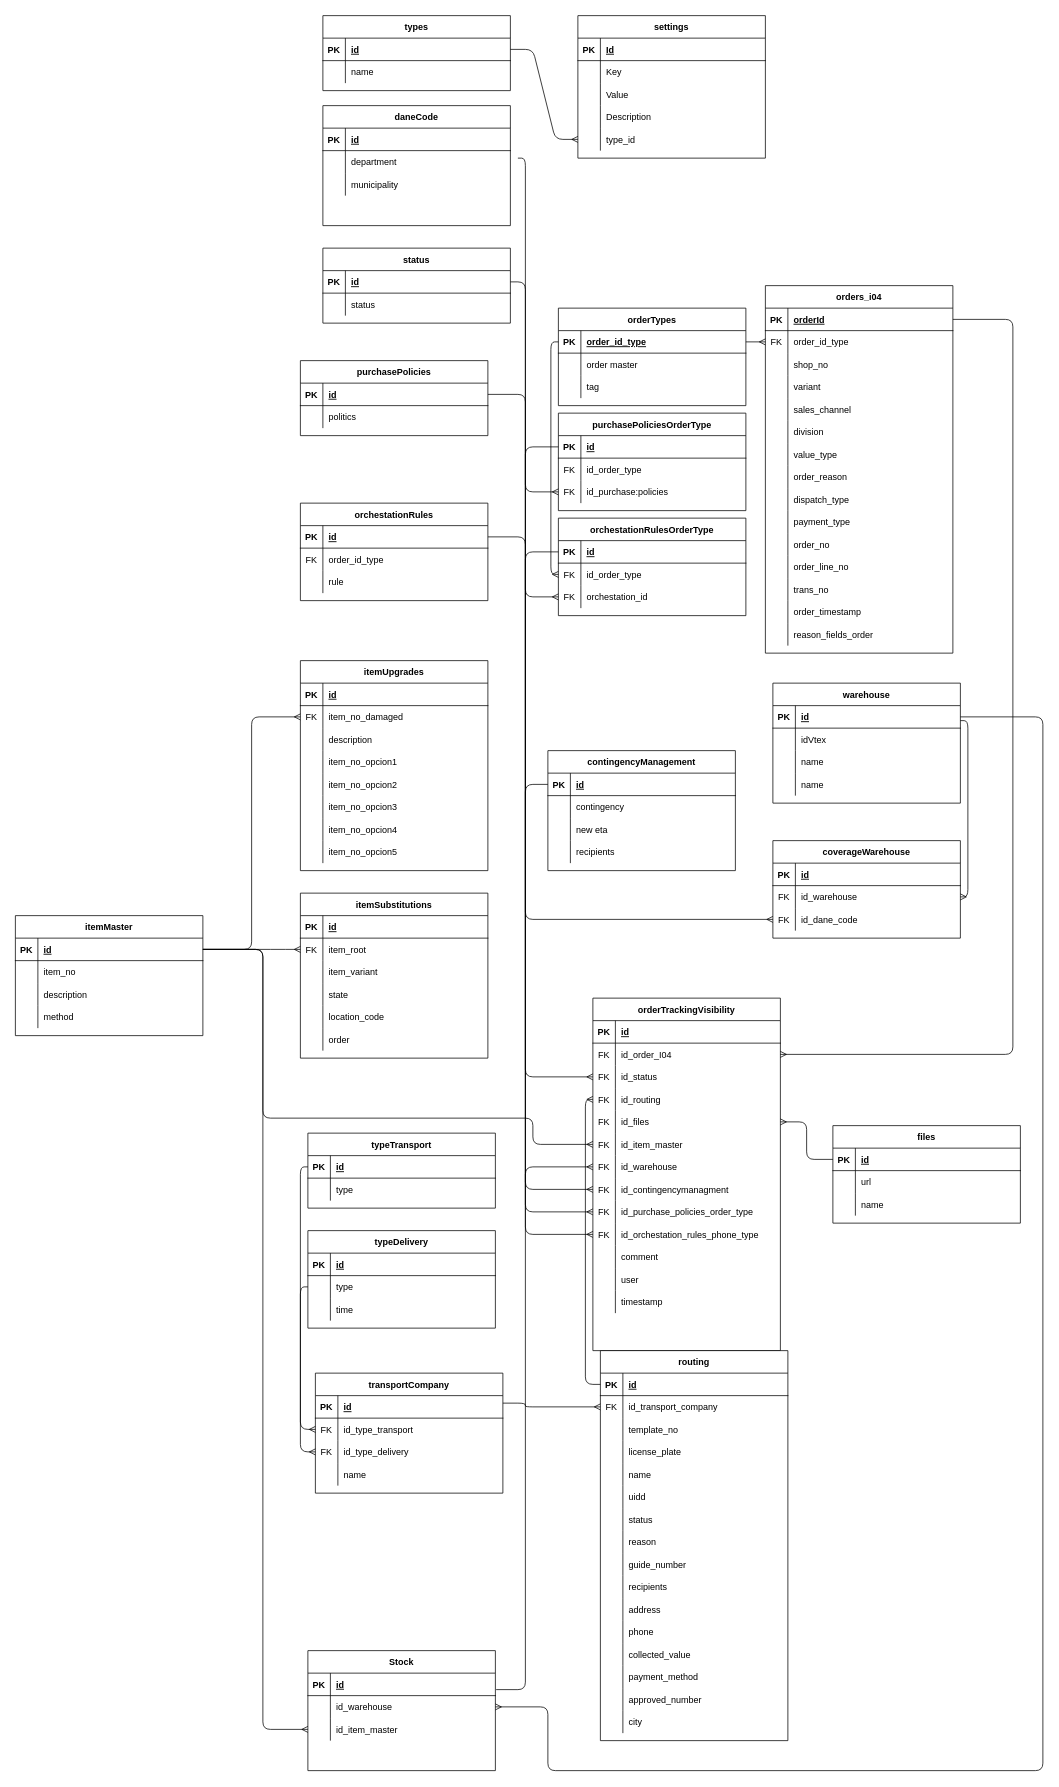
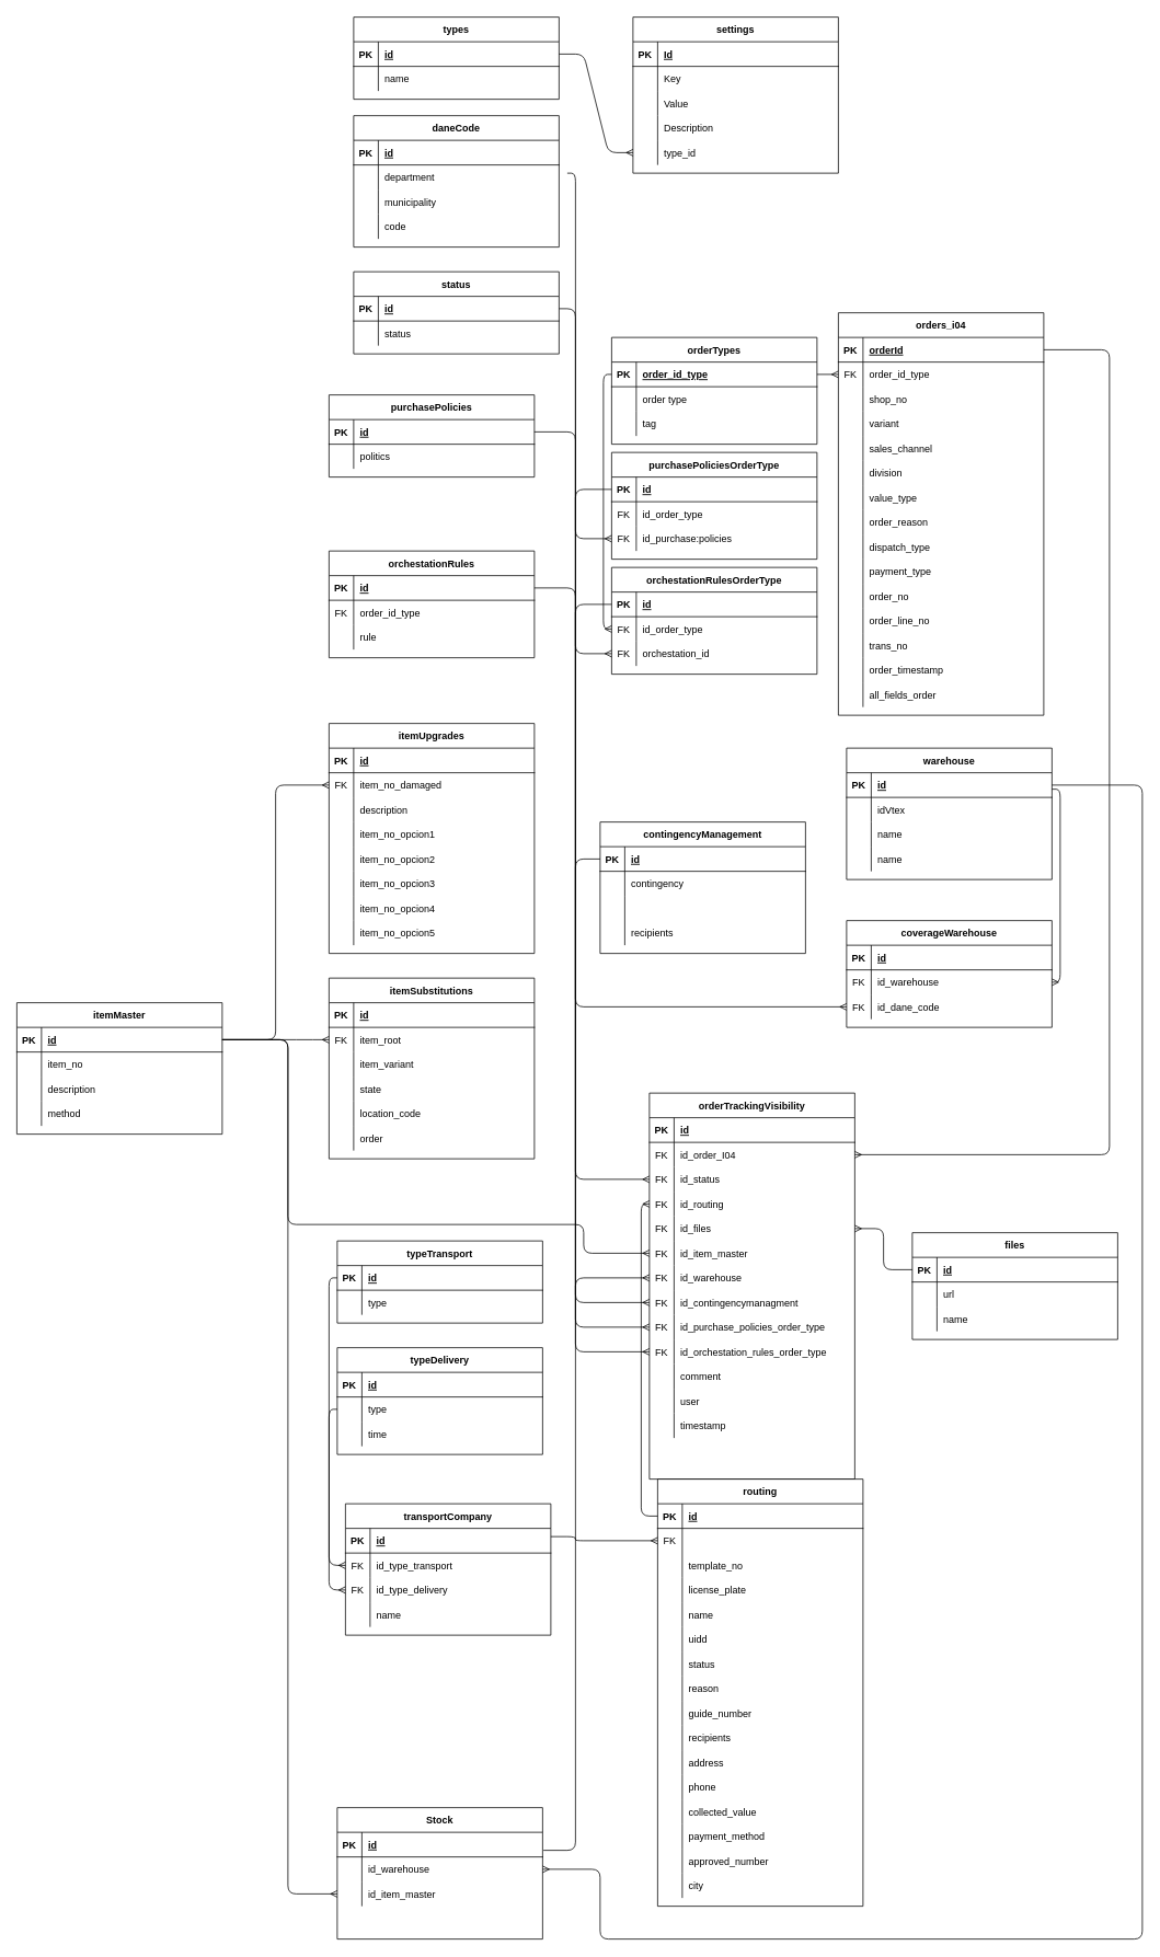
+ <mxCell id="24" value="code" style="shape=partialRectangle;overflow=hidden;connectable=0;fillColor=none;top=0;left=0;bottom=0;right=0;align=left;spacingLeft=6;" vertex="1" parent="22"><mxGeometry x="30" width="220" height="30" as="geometry"><mxRectangle width="220" height="30" as="alternateBounds" /></mxGeometry></mxCell>
- <mxCell id="8" value="order master" style="shape=partialRectangle;overflow=hidden;connectable=0;fillColor=none;top=0;left=0;bottom=0;right=0;align=left;spacingLeft=6;" vertex="1" parent="6"><mxGeometry x="30" width="220" height="30" as="geometry"><mxRectangle width="220" height="30" as="alternateBounds" /></mxGeometry></mxCell>
+ <mxCell id="8" value="order type" style="shape=partialRectangle;overflow=hidden;connectable=0;fillColor=none;top=0;left=0;bottom=0;right=0;align=left;spacingLeft=6;" vertex="1" parent="6"><mxGeometry x="30" width="220" height="30" as="geometry"><mxRectangle width="220" height="30" as="alternateBounds" /></mxGeometry></mxCell>
- <mxCell id="101" value="reason_fields_order" style="shape=partialRectangle;overflow=hidden;connectable=0;fillColor=none;top=0;left=0;bottom=0;right=0;align=left;spacingLeft=6;fontColor=#000000;strokeColor=#000000;" vertex="1" parent="99"><mxGeometry x="30" width="220" height="30" as="geometry"><mxRectangle width="220" height="30" as="alternateBounds" /></mxGeometry></mxCell>
+ <mxCell id="101" value="all_fields_order" style="shape=partialRectangle;overflow=hidden;connectable=0;fillColor=none;top=0;left=0;bottom=0;right=0;align=left;spacingLeft=6;fontColor=#000000;strokeColor=#000000;" vertex="1" parent="99"><mxGeometry x="30" width="220" height="30" as="geometry"><mxRectangle width="220" height="30" as="alternateBounds" /></mxGeometry></mxCell>
- <mxCell id="134" value="new eta" style="shape=partialRectangle;overflow=hidden;connectable=0;fillColor=none;top=0;left=0;bottom=0;right=0;align=left;spacingLeft=6;" vertex="1" parent="132"><mxGeometry x="30" width="220" height="30" as="geometry"><mxRectangle width="220" height="30" as="alternateBounds" /></mxGeometry></mxCell>
- <mxCell id="237" value="id_orchestation_rules_phone_type" style="shape=partialRectangle;overflow=hidden;connectable=0;fillColor=none;top=0;left=0;bottom=0;right=0;align=left;spacingLeft=6;" vertex="1" parent="235"><mxGeometry x="30" width="220" height="30" as="geometry"><mxRectangle width="220" height="30" as="alternateBounds" /></mxGeometry></mxCell>
+ <mxCell id="237" value="id_orchestation_rules_order_type" style="shape=partialRectangle;overflow=hidden;connectable=0;fillColor=none;top=0;left=0;bottom=0;right=0;align=left;spacingLeft=6;" vertex="1" parent="235"><mxGeometry x="30" width="220" height="30" as="geometry"><mxRectangle width="220" height="30" as="alternateBounds" /></mxGeometry></mxCell>
- <mxCell id="287" value="id_transport_company" style="shape=partialRectangle;overflow=hidden;connectable=0;fillColor=none;top=0;left=0;bottom=0;right=0;align=left;spacingLeft=6;" vertex="1" parent="285"><mxGeometry x="30" width="220" height="30" as="geometry"><mxRectangle width="220" height="30" as="alternateBounds" /></mxGeometry></mxCell>
